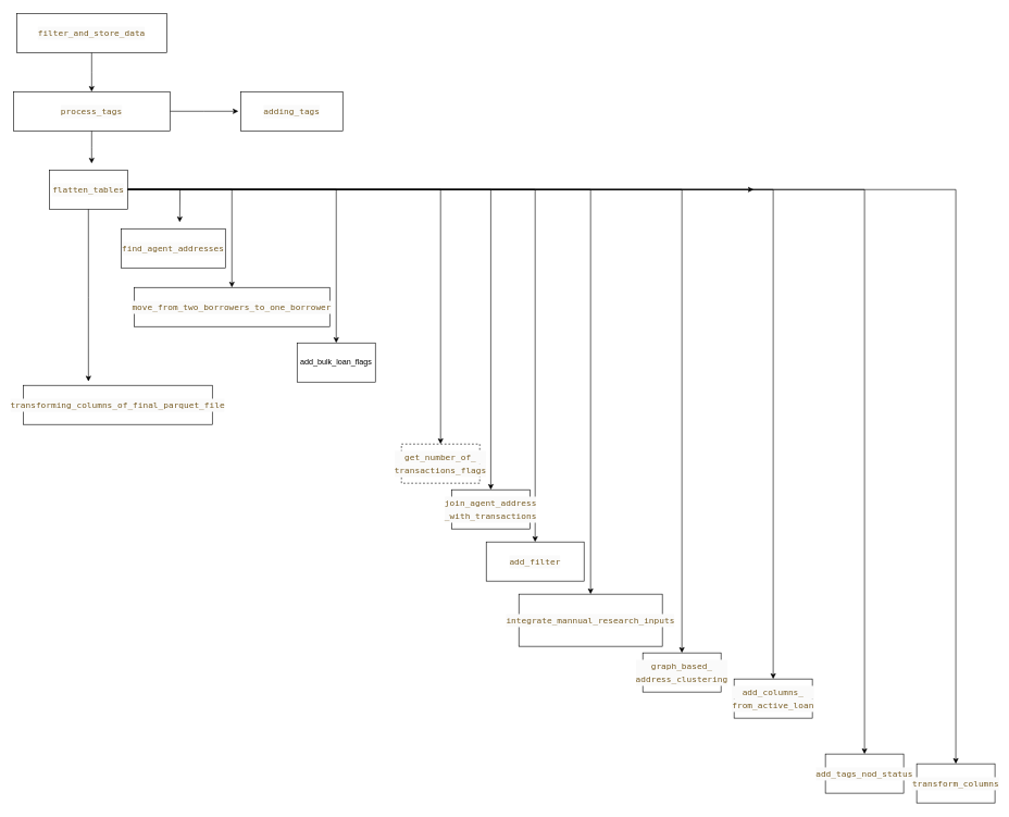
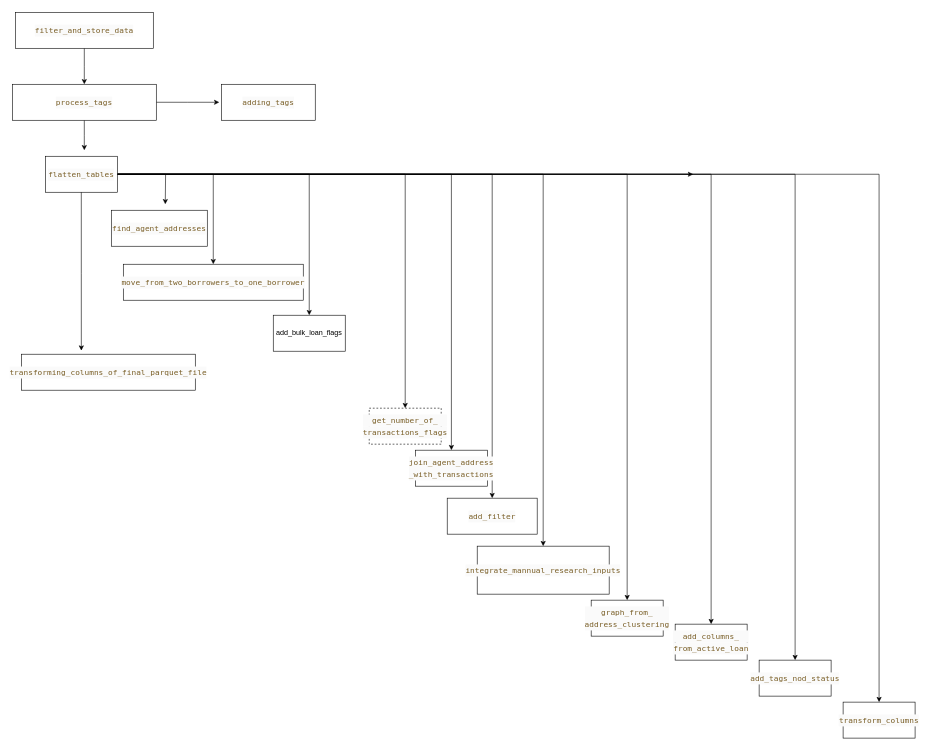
- <mxCell id="28" value="&lt;div style=&quot;color: #3b3b3b;background-color: #fafafa;font-family: 'Menlo', 'Monaco', 'Consolas', 'Ubuntu Mono', 'Source Code Pro', monospace, 'Droid Sans Mono', 'monospace', monospace;font-weight: normal;font-size: 13px;line-height: 20px;white-space: pre;&quot;&gt;&lt;div&gt;&lt;span style=&quot;color: #795e26;&quot;&gt;graph_based_&lt;/span&gt;&lt;/div&gt;&lt;div&gt;&lt;span style=&quot;color: #795e26;&quot;&gt;address_clustering&lt;/span&gt;&lt;/div&gt;&lt;/div&gt;" style="rounded=0;whiteSpace=wrap;html=1;" vertex="1" parent="1"><mxGeometry x="985" y="1000" width="120" height="60" as="geometry" /></mxCell>
+ <mxCell id="28" value="&lt;div style=&quot;color: #3b3b3b;background-color: #fafafa;font-family: 'Menlo', 'Monaco', 'Consolas', 'Ubuntu Mono', 'Source Code Pro', monospace, 'Droid Sans Mono', 'monospace', monospace;font-weight: normal;font-size: 13px;line-height: 20px;white-space: pre;&quot;&gt;&lt;div&gt;&lt;span style=&quot;color: #795e26;&quot;&gt;graph_from_&lt;/span&gt;&lt;/div&gt;&lt;div&gt;&lt;span style=&quot;color: #795e26;&quot;&gt;address_clustering&lt;/span&gt;&lt;/div&gt;&lt;/div&gt;" style="rounded=0;whiteSpace=wrap;html=1;" vertex="1" parent="1"><mxGeometry x="985" y="1000" width="120" height="60" as="geometry" /></mxCell>
- <mxCell id="31" value="&lt;div style=&quot;color: rgb(59, 59, 59); background-color: rgb(250, 250, 250); font-family: Menlo, Monaco, Consolas, &amp;quot;Ubuntu Mono&amp;quot;, &amp;quot;Source Code Pro&amp;quot;, monospace, &amp;quot;Droid Sans Mono&amp;quot;, &amp;quot;monospace&amp;quot;, monospace; font-size: 13px; line-height: 20px; white-space: pre;&quot;&gt;&lt;span style=&quot;color: #795e26;&quot;&gt;add_tags_nod_status&lt;/span&gt;&lt;/div&gt;" style="rounded=0;whiteSpace=wrap;html=1;" vertex="1" parent="1"><mxGeometry x="1265" y="1155" width="120" height="60" as="geometry" /></mxCell>
+ <mxCell id="31" value="&lt;div style=&quot;color: rgb(59, 59, 59); background-color: rgb(250, 250, 250); font-family: Menlo, Monaco, Consolas, &amp;quot;Ubuntu Mono&amp;quot;, &amp;quot;Source Code Pro&amp;quot;, monospace, &amp;quot;Droid Sans Mono&amp;quot;, &amp;quot;monospace&amp;quot;, monospace; font-size: 13px; line-height: 20px; white-space: pre;&quot;&gt;&lt;span style=&quot;color: #795e26;&quot;&gt;add_tags_nod_status&lt;/span&gt;&lt;/div&gt;" style="rounded=0;whiteSpace=wrap;html=1;" vertex="1" parent="1"><mxGeometry x="1265" y="1100" width="120" height="60" as="geometry" /></mxCell>
